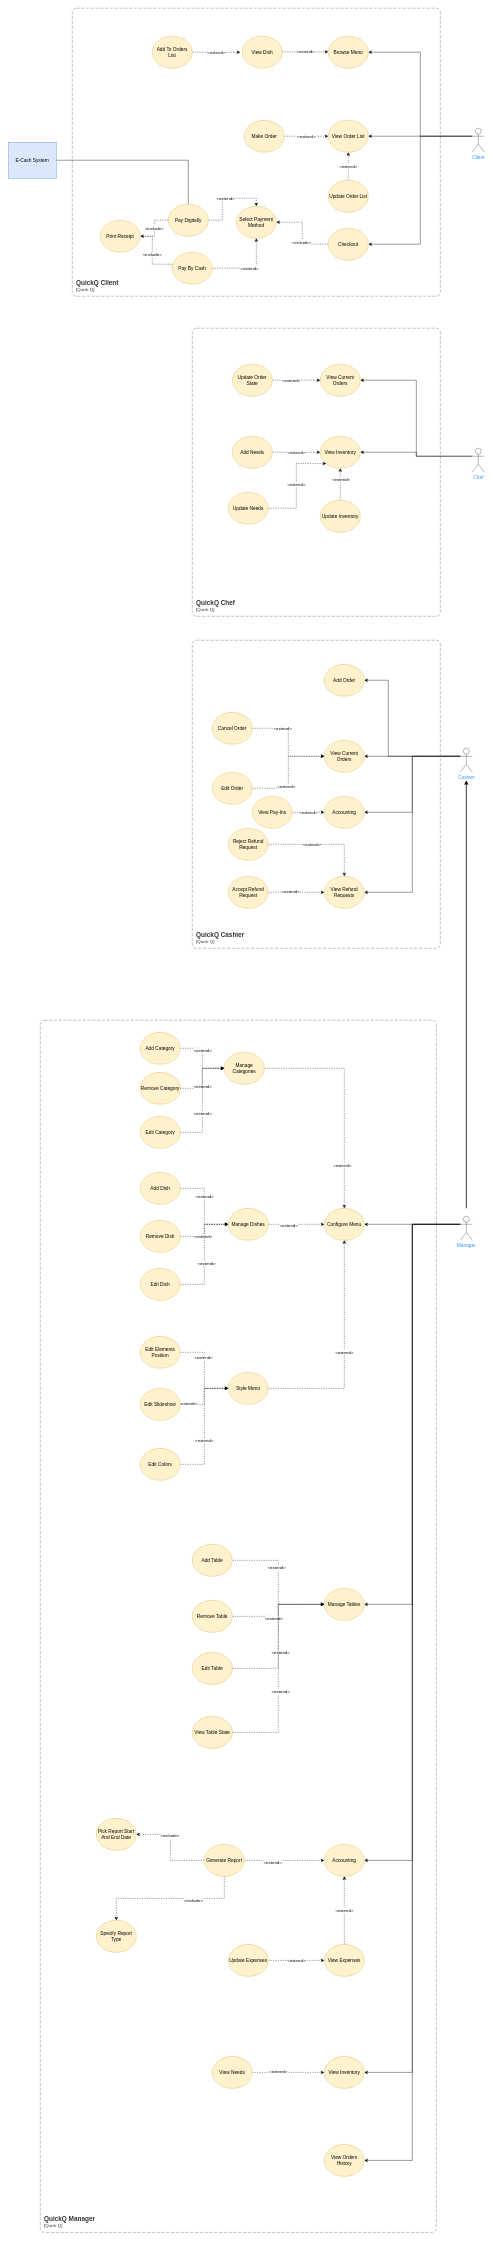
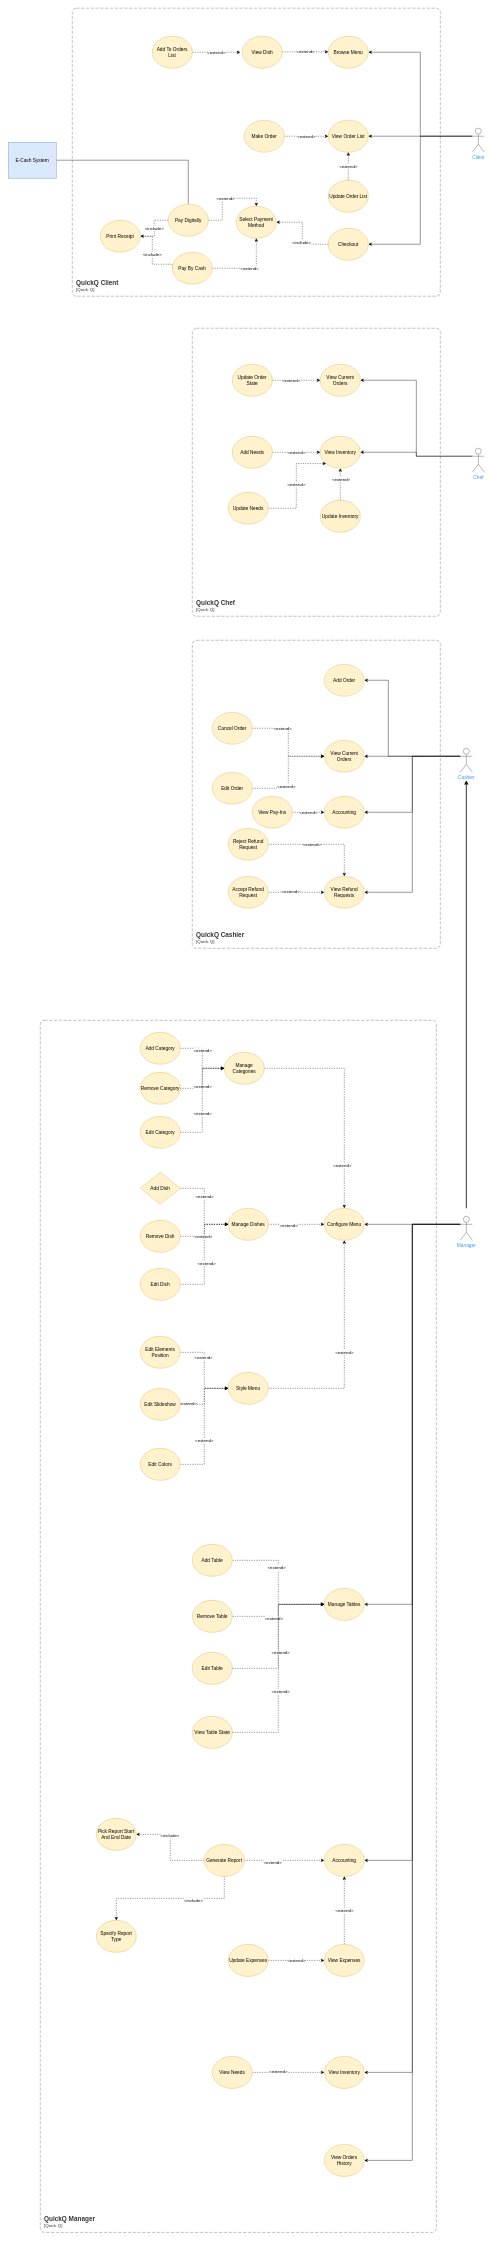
- <mxCell id="45" value="Add Dish" style="ellipse;whiteSpace=wrap;html=1;fillColor=#fff2cc;strokeColor=#d6b656;fontColor=#000000;" parent="1" vertex="1"><mxGeometry x="350" y="2930" width="100" height="80" as="geometry" /></mxCell>
+ <mxCell id="45" value="Add Dish" style="rhombus;whiteSpace=wrap;html=1;fillColor=#fff2cc;strokeColor=#d6b656;fontColor=#000000;" parent="1" vertex="1"><mxGeometry x="350" y="2930" width="100" height="80" as="geometry" /></mxCell>
